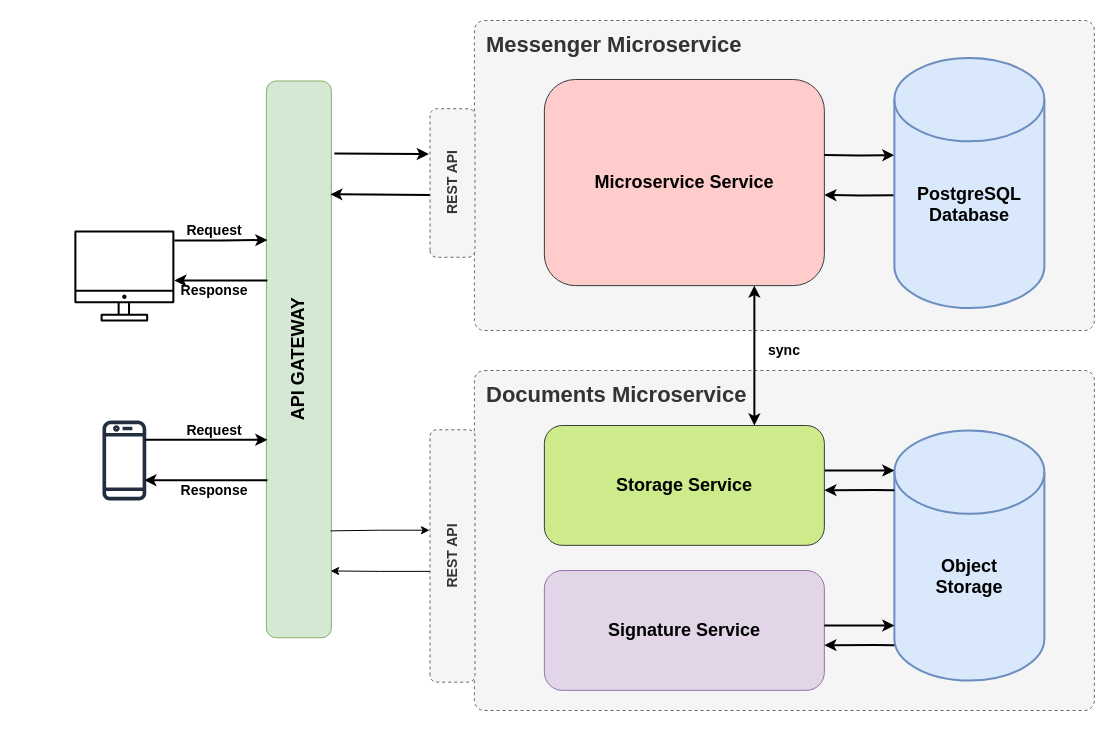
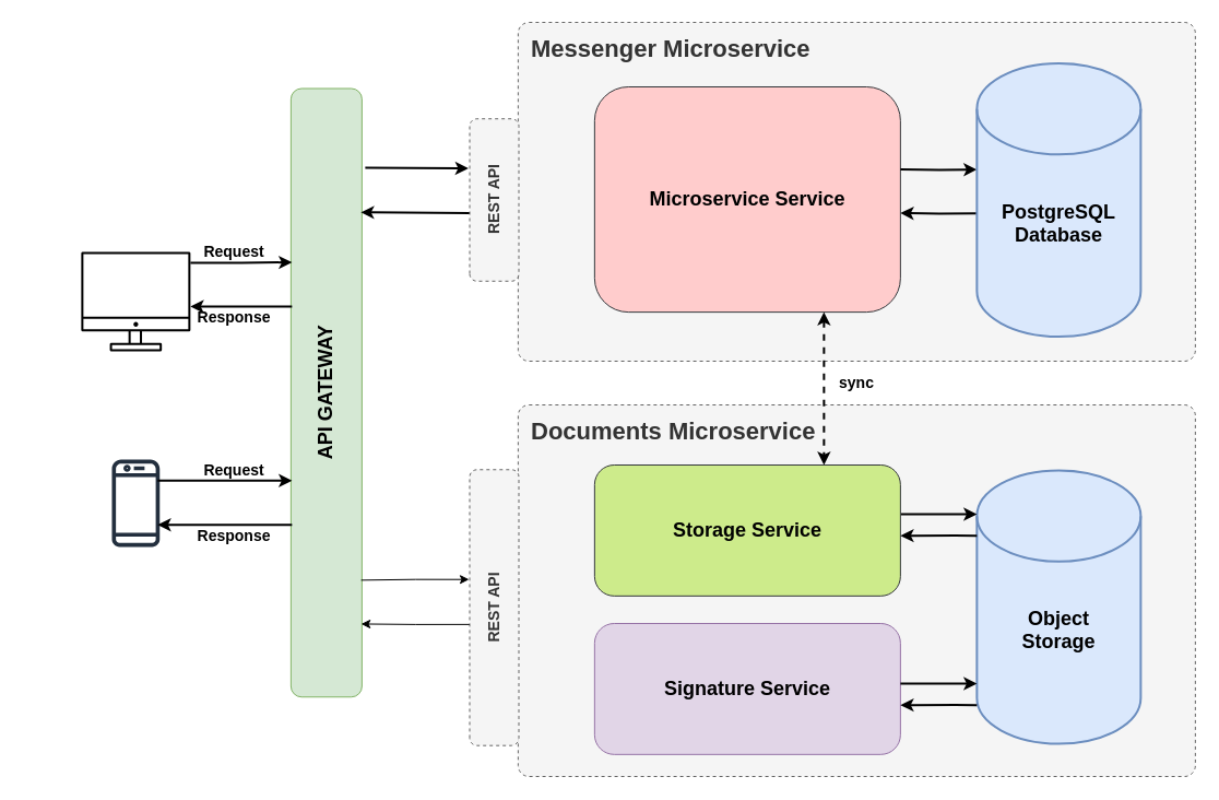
- <mxCell id="14" style="edgeStyle=orthogonalEdgeStyle;rounded=0;orthogonalLoop=1;jettySize=auto;html=1;entryX=0.75;entryY=0;entryDx=0;entryDy=0;exitX=0.75;exitY=1;exitDx=0;exitDy=0;dashed=0;startArrow=classic;startFill=1;strokeWidth=2;" edge="1" parent="1" source="15" target="18"><mxGeometry relative="1" as="geometry" /></mxCell>
+ <mxCell id="14" style="edgeStyle=orthogonalEdgeStyle;rounded=0;orthogonalLoop=1;jettySize=auto;html=1;entryX=0.75;entryY=0;entryDx=0;entryDy=0;exitX=0.75;exitY=1;exitDx=0;exitDy=0;dashed=1;startArrow=classic;startFill=1;strokeWidth=2;" edge="1" parent="1" source="15" target="18"><mxGeometry relative="1" as="geometry" /></mxCell>
